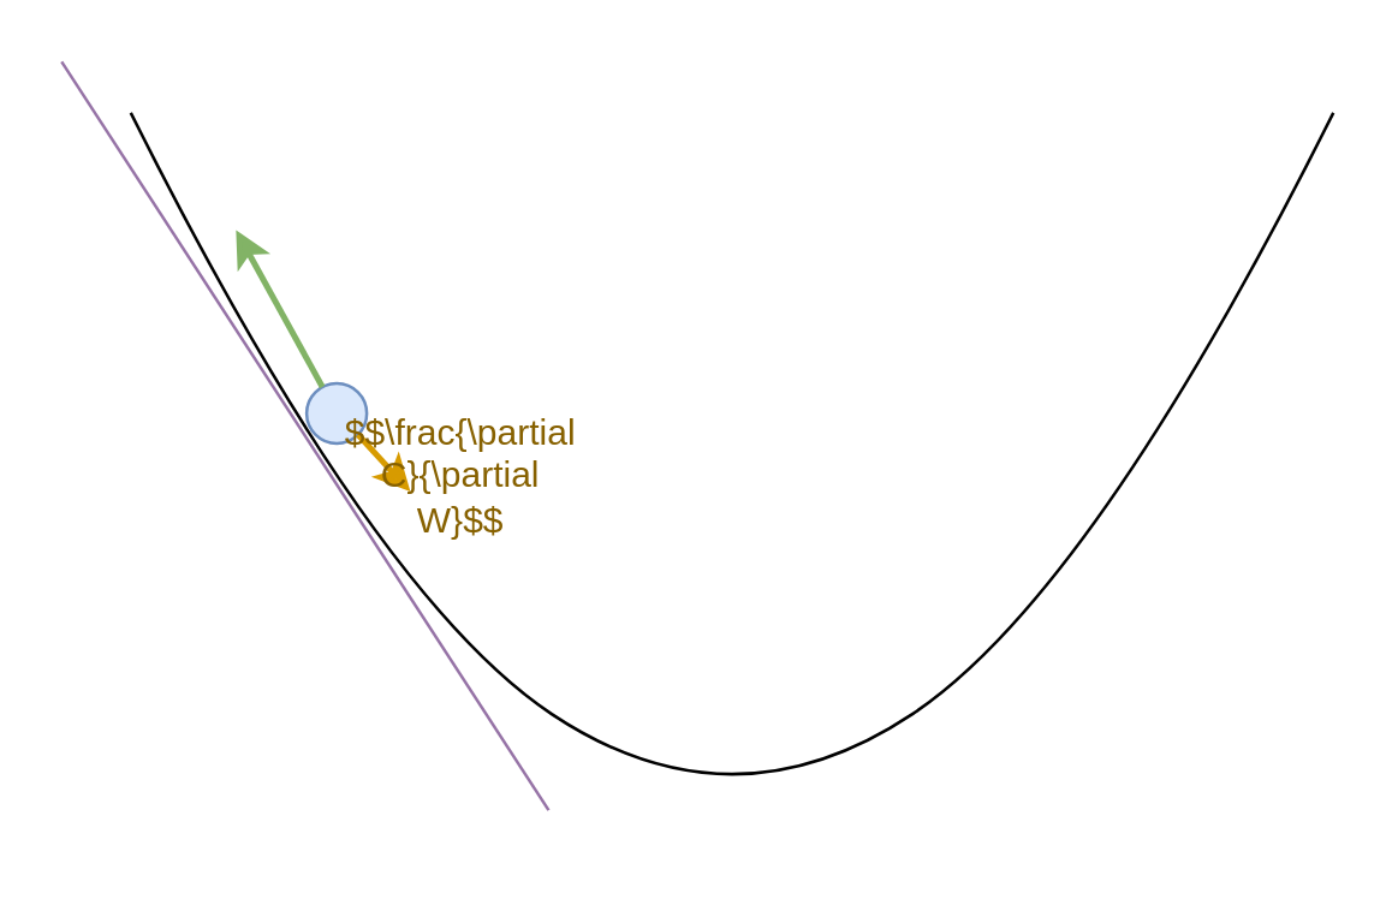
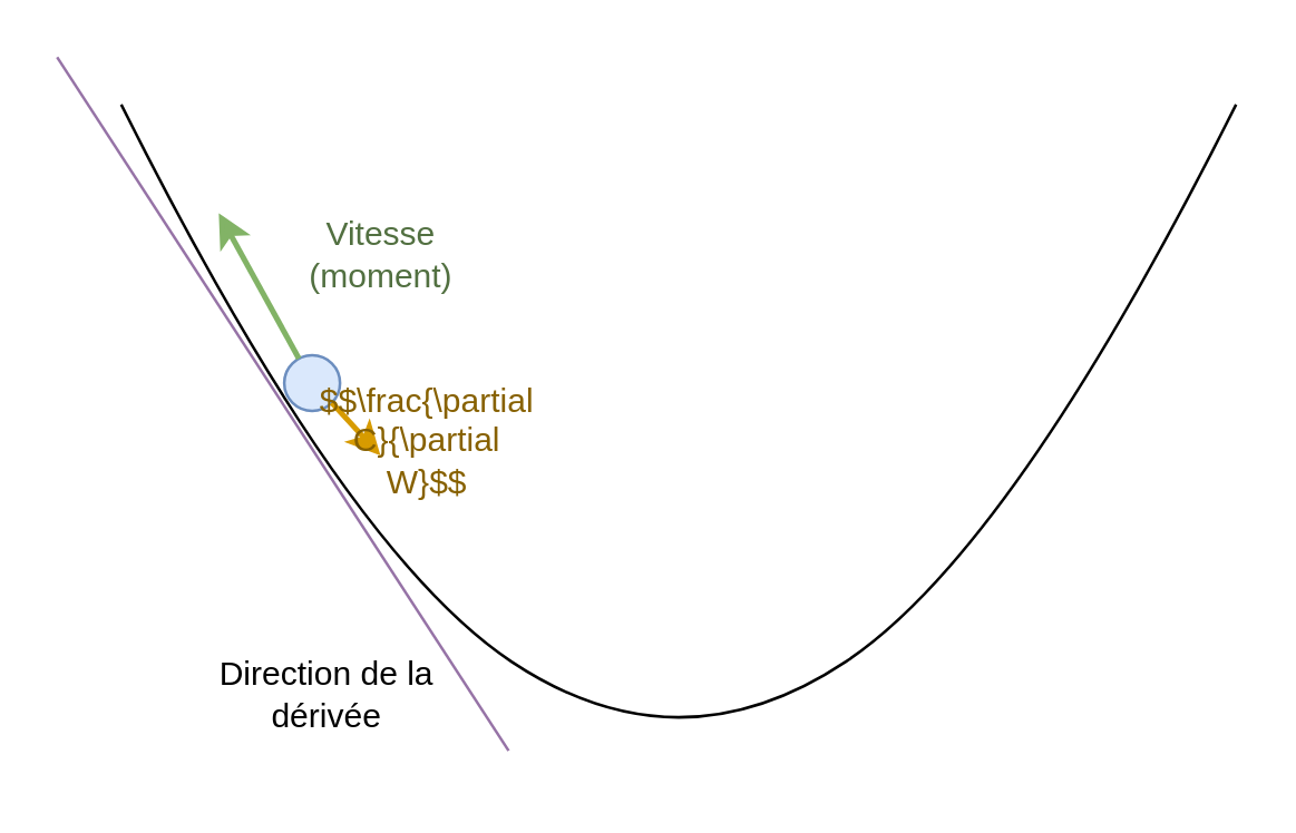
+ <mxCell id="7" value="Vitesse (moment)" style="text;html=1;align=center;verticalAlign=middle;whiteSpace=wrap;rounded=0;fontColor=#527041;" vertex="1" parent="1"><mxGeometry x="101.5" y="73" width="69" height="36" as="geometry" /></mxCell>
+ <mxCell id="6" value="Direction de la dérivée" style="text;html=1;align=center;verticalAlign=middle;whiteSpace=wrap;rounded=0;" vertex="1" parent="1"><mxGeometry x="73.5" y="239" width="86" height="20" as="geometry" /></mxCell>
